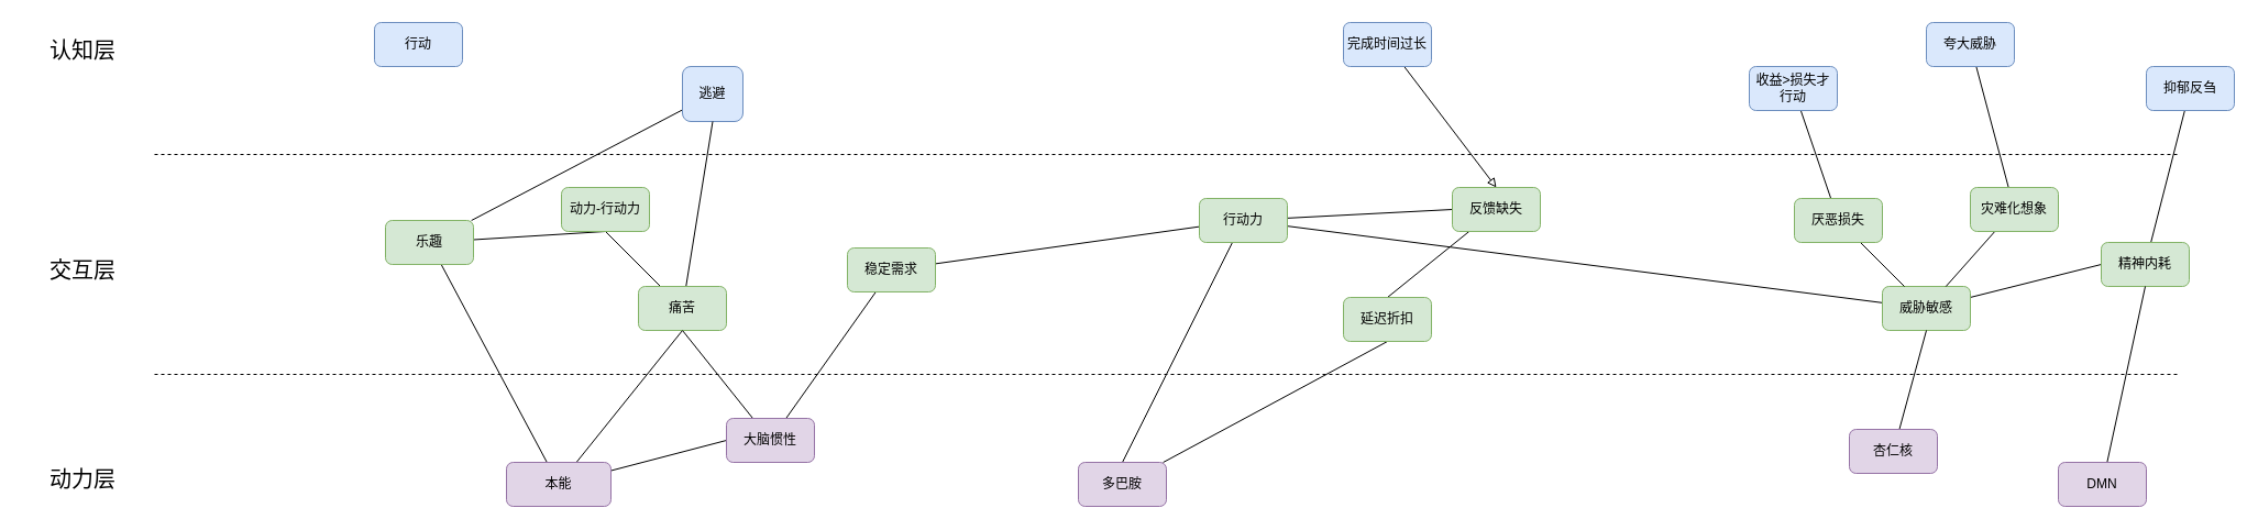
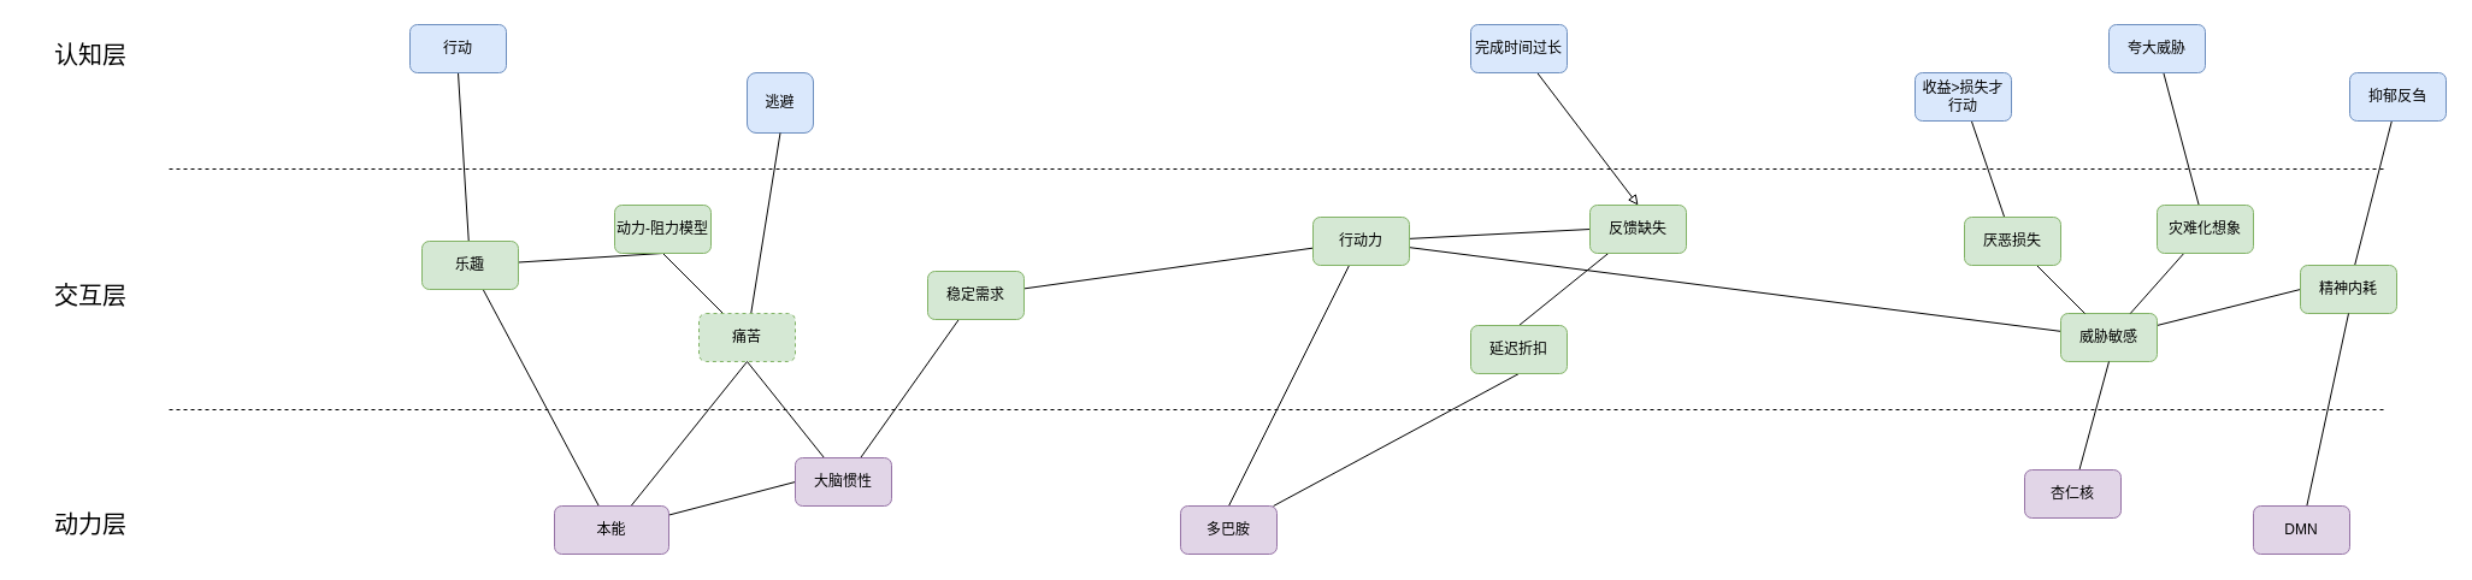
- <mxCell id="9" style="edgeStyle=none;rounded=0;orthogonalLoop=1;jettySize=auto;html=1;strokeColor=default;align=center;verticalAlign=middle;fontFamily=Helvetica;fontSize=11;fontColor=default;labelBackgroundColor=default;endArrow=none;endFill=0;" edge="1" parent="1" source="11" target="12"><mxGeometry relative="1" as="geometry" /></mxCell>
+ <mxCell id="9" style="edgeStyle=none;rounded=0;orthogonalLoop=1;jettySize=auto;html=1;entryX=0.5;entryY=1;entryDx=0;entryDy=0;strokeColor=default;align=center;verticalAlign=middle;fontFamily=Helvetica;fontSize=11;fontColor=default;labelBackgroundColor=default;endArrow=none;endFill=0;" edge="1" parent="1" source="11" target="13"><mxGeometry relative="1" as="geometry" /></mxCell>
- <mxCell id="22" value="动力-行动力" style="rounded=1;whiteSpace=wrap;html=1;fillColor=#d5e8d4;strokeColor=#82b366;" vertex="1" parent="1"><mxGeometry x="510" y="170" width="80" height="40" as="geometry" /></mxCell>
+ <mxCell id="22" value="动力-阻力模型" style="rounded=1;whiteSpace=wrap;html=1;fillColor=#d5e8d4;strokeColor=#82b366;" vertex="1" parent="1"><mxGeometry x="510" y="170" width="80" height="40" as="geometry" /></mxCell>
- <mxCell id="18" value="痛苦" style="rounded=1;whiteSpace=wrap;html=1;fillColor=#d5e8d4;strokeColor=#82b366;" vertex="1" parent="1"><mxGeometry x="580" y="260" width="80" height="40" as="geometry" /></mxCell>
+ <mxCell id="18" value="痛苦" style="rounded=1;whiteSpace=wrap;html=1;fillColor=#d5e8d4;strokeColor=#82b366;dashed=1;" vertex="1" parent="1"><mxGeometry x="580" y="260" width="80" height="40" as="geometry" /></mxCell>
